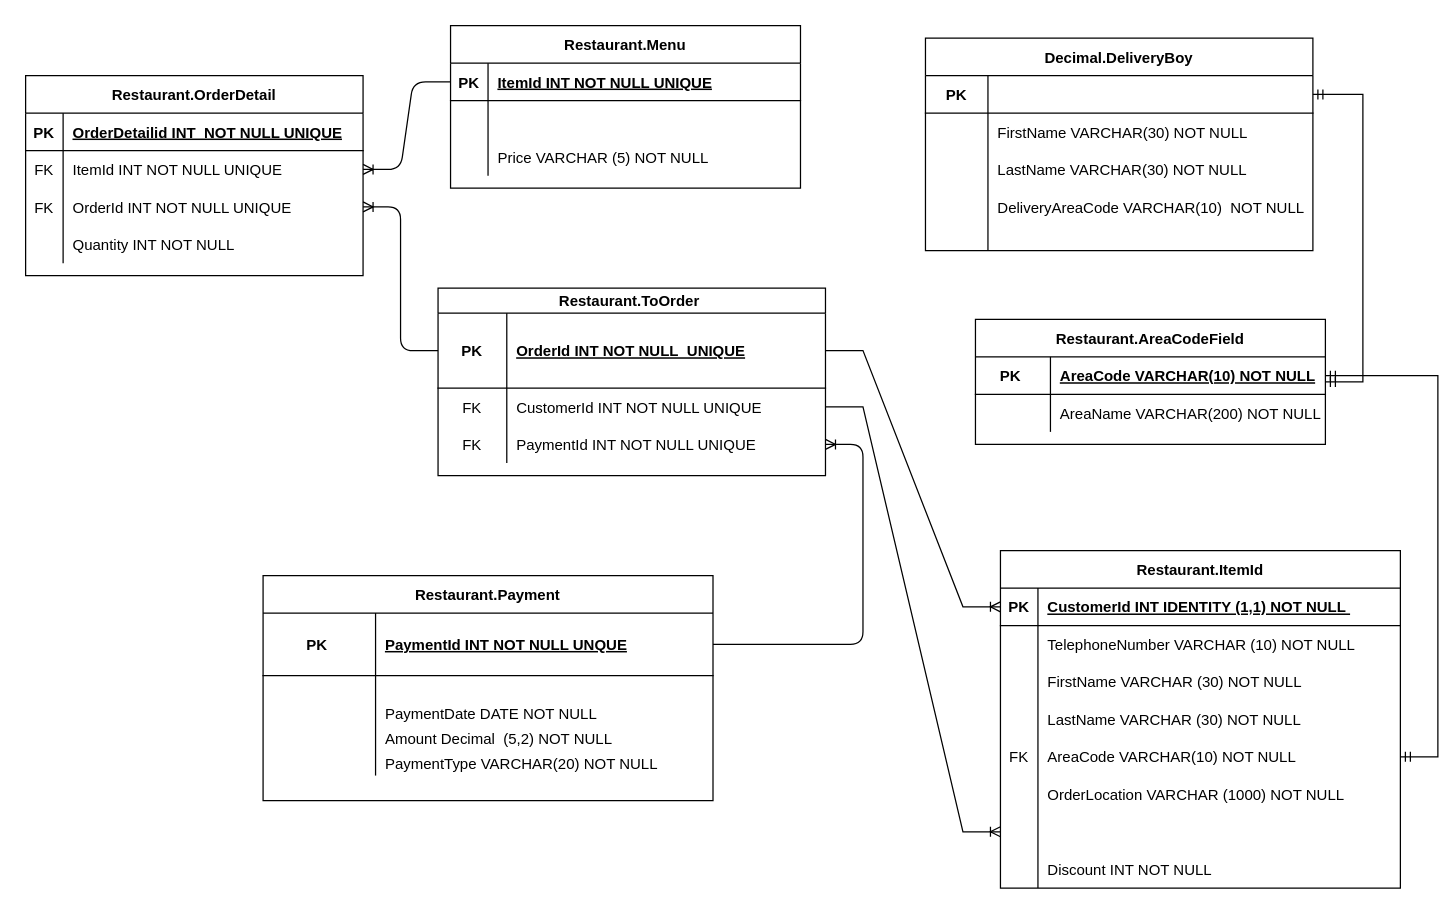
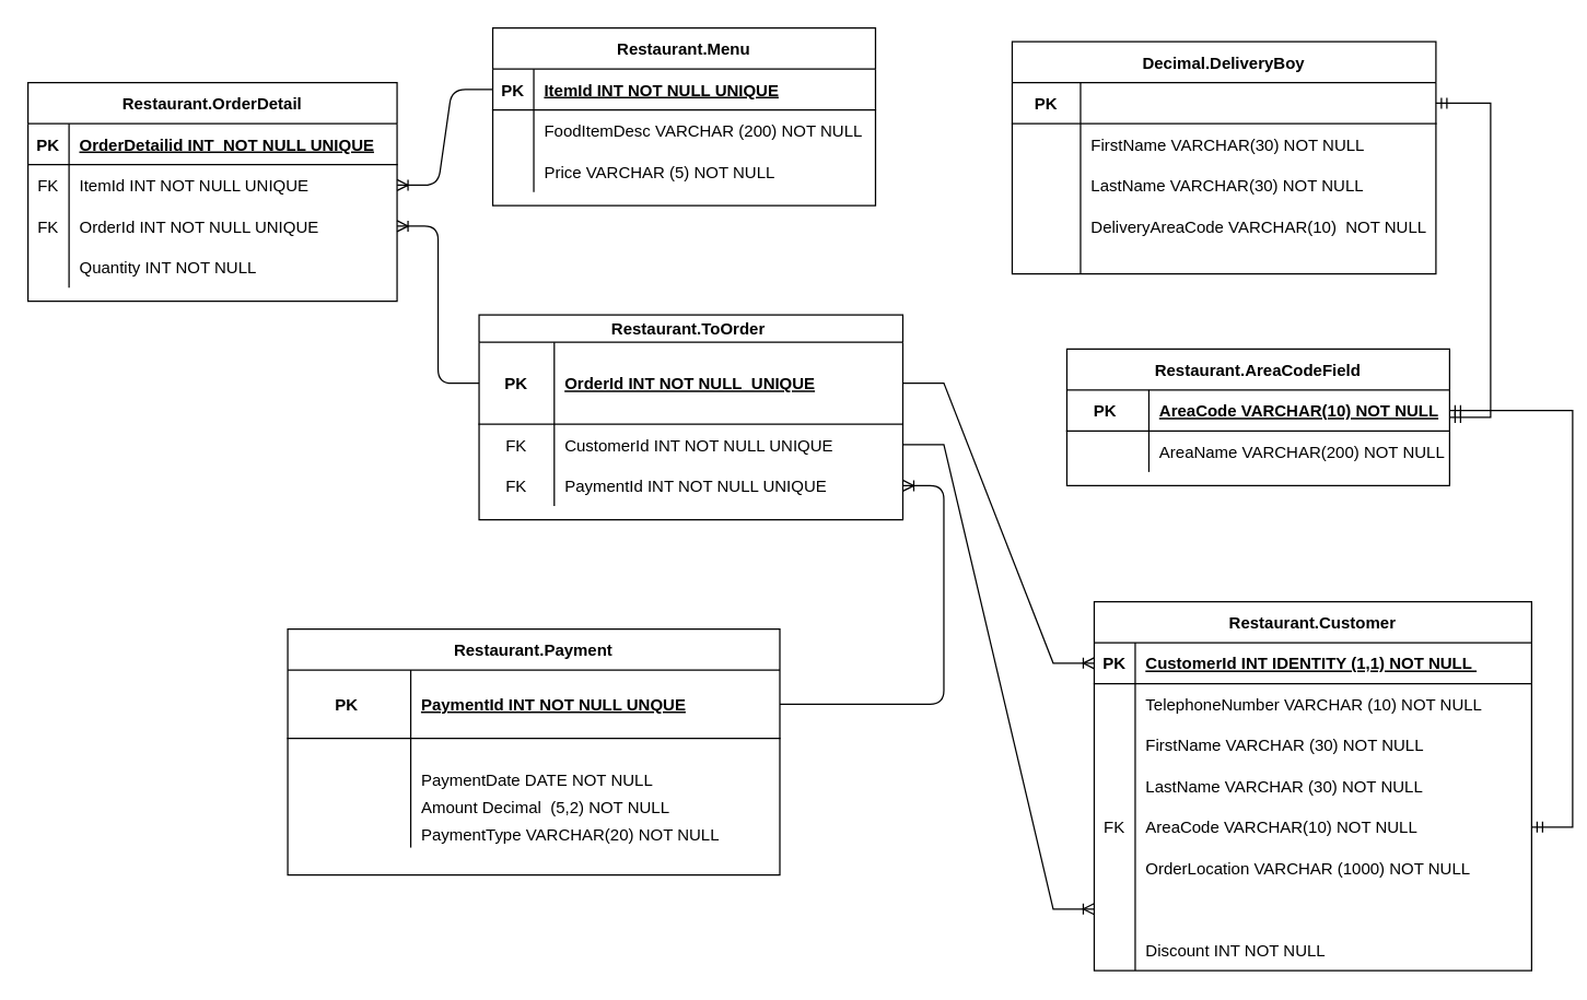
+ <mxCell id="84" value="FoodItemDesc VARCHAR (200) NOT NULL" style="shape=partialRectangle;connectable=0;fillColor=none;top=0;left=0;bottom=0;right=0;align=left;spacingLeft=6;overflow=hidden;" parent="82" vertex="1"><mxGeometry x="30" width="250" height="30" as="geometry" /></mxCell>
- <mxCell id="2" value="Restaurant.ItemId" style="shape=table;startSize=30;container=1;collapsible=1;childLayout=tableLayout;fixedRows=1;rowLines=0;fontStyle=1;align=center;resizeLast=1;" parent="1" vertex="1"><mxGeometry x="800" y="440" width="320" height="270" as="geometry" /></mxCell>
+ <mxCell id="2" value="Restaurant.Customer" style="shape=table;startSize=30;container=1;collapsible=1;childLayout=tableLayout;fixedRows=1;rowLines=0;fontStyle=1;align=center;resizeLast=1;" parent="1" vertex="1"><mxGeometry x="800" y="440" width="320" height="270" as="geometry" /></mxCell>
